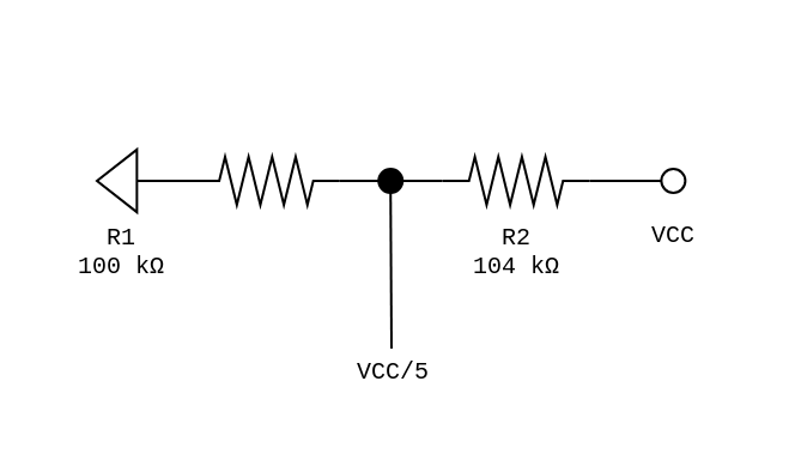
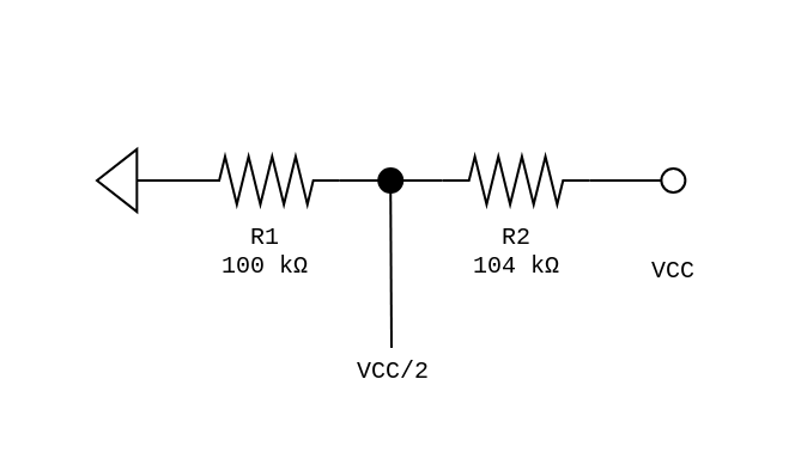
- <mxCell id="12" value="VCC" style="text;html=1;strokeColor=none;fillColor=none;align=center;verticalAlign=middle;whiteSpace=wrap;rounded=0;fontSize=10;fontFamily=Courier New;" parent="1" vertex="1"><mxGeometry x="260.69" y="88.08" width="40" height="20" as="geometry" /></mxCell>
+ <mxCell id="12" value="VCC" style="text;html=1;strokeColor=none;fillColor=none;align=center;verticalAlign=middle;whiteSpace=wrap;rounded=0;fontSize=10;fontFamily=Courier New;" parent="1" vertex="1"><mxGeometry x="260.69" y="103.08" width="40" height="20" as="geometry" /></mxCell>
- <mxCell id="13" value="R1 &lt;br style=&quot;font-size: 10px;&quot;&gt;100 kΩ" style="text;html=1;strokeColor=none;fillColor=none;align=center;verticalAlign=middle;whiteSpace=wrap;rounded=0;fontSize=10;fontFamily=Courier New;" parent="1" vertex="1"><mxGeometry x="25.44" y="95" width="50.5" height="20" as="geometry" /></mxCell>
+ <mxCell id="13" value="R1 &lt;br style=&quot;font-size: 10px;&quot;&gt;100 kΩ" style="text;html=1;strokeColor=none;fillColor=none;align=center;verticalAlign=middle;whiteSpace=wrap;rounded=0;fontSize=10;fontFamily=Courier New;" parent="1" vertex="1"><mxGeometry x="85.44" y="95" width="50.5" height="20" as="geometry" /></mxCell>
- <mxCell id="11" value="VCC/5" style="text;html=1;strokeColor=none;fillColor=none;align=center;verticalAlign=middle;whiteSpace=wrap;rounded=0;fontSize=10;fontFamily=Courier New;" parent="1" vertex="1"><mxGeometry x="144.31" y="145" width="40" height="20" as="geometry" /></mxCell>
+ <mxCell id="11" value="VCC/2" style="text;html=1;strokeColor=none;fillColor=none;align=center;verticalAlign=middle;whiteSpace=wrap;rounded=0;fontSize=10;fontFamily=Courier New;" parent="1" vertex="1"><mxGeometry x="144.31" y="145" width="40" height="20" as="geometry" /></mxCell>
